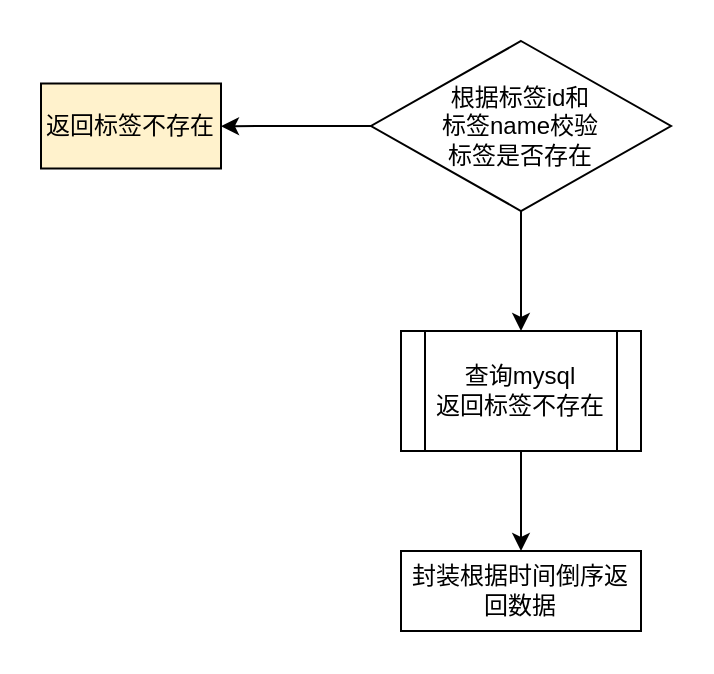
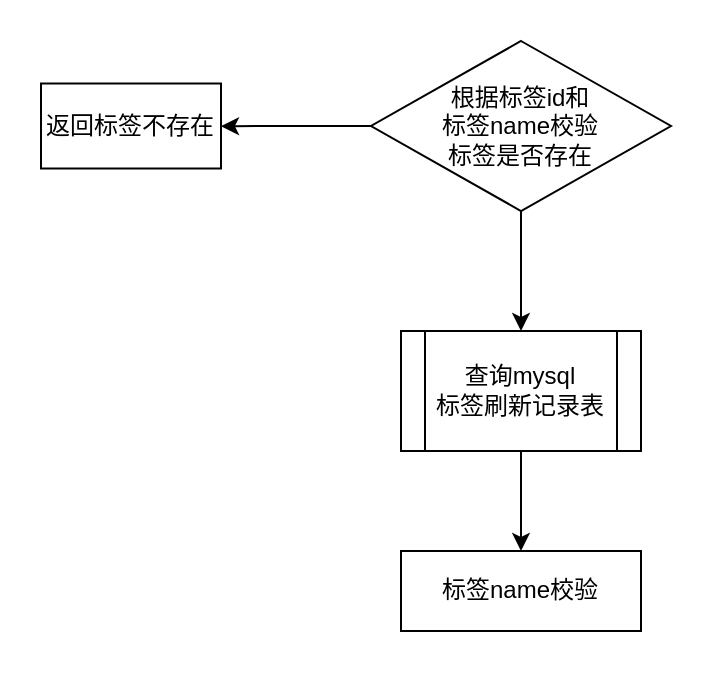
- <mxCell id="5" value="返回标签不存在" style="whiteSpace=wrap;html=1;fillColor=#fff2cc;" parent="1" vertex="1"><mxGeometry x="20" y="41.25" width="90" height="42.5" as="geometry" /></mxCell>
+ <mxCell id="5" value="返回标签不存在" style="whiteSpace=wrap;html=1;" parent="1" vertex="1"><mxGeometry x="20" y="41.25" width="90" height="42.5" as="geometry" /></mxCell>
- <mxCell id="7" value="查询mysql&lt;div&gt;返回标签不存在&lt;/div&gt;" style="shape=process;whiteSpace=wrap;html=1;backgroundOutline=1;" parent="1" vertex="1"><mxGeometry x="200" y="165" width="120" height="60" as="geometry" /></mxCell>
+ <mxCell id="7" value="查询mysql&lt;div&gt;标签刷新记录表&lt;/div&gt;" style="shape=process;whiteSpace=wrap;html=1;backgroundOutline=1;" parent="1" vertex="1"><mxGeometry x="200" y="165" width="120" height="60" as="geometry" /></mxCell>
- <mxCell id="8" value="封装根据时间倒序返回数据" style="whiteSpace=wrap;html=1;" parent="1" vertex="1"><mxGeometry x="200" y="275" width="120" height="40" as="geometry" /></mxCell>
+ <mxCell id="8" value="标签name校验" style="whiteSpace=wrap;html=1;" parent="1" vertex="1"><mxGeometry x="200" y="275" width="120" height="40" as="geometry" /></mxCell>
